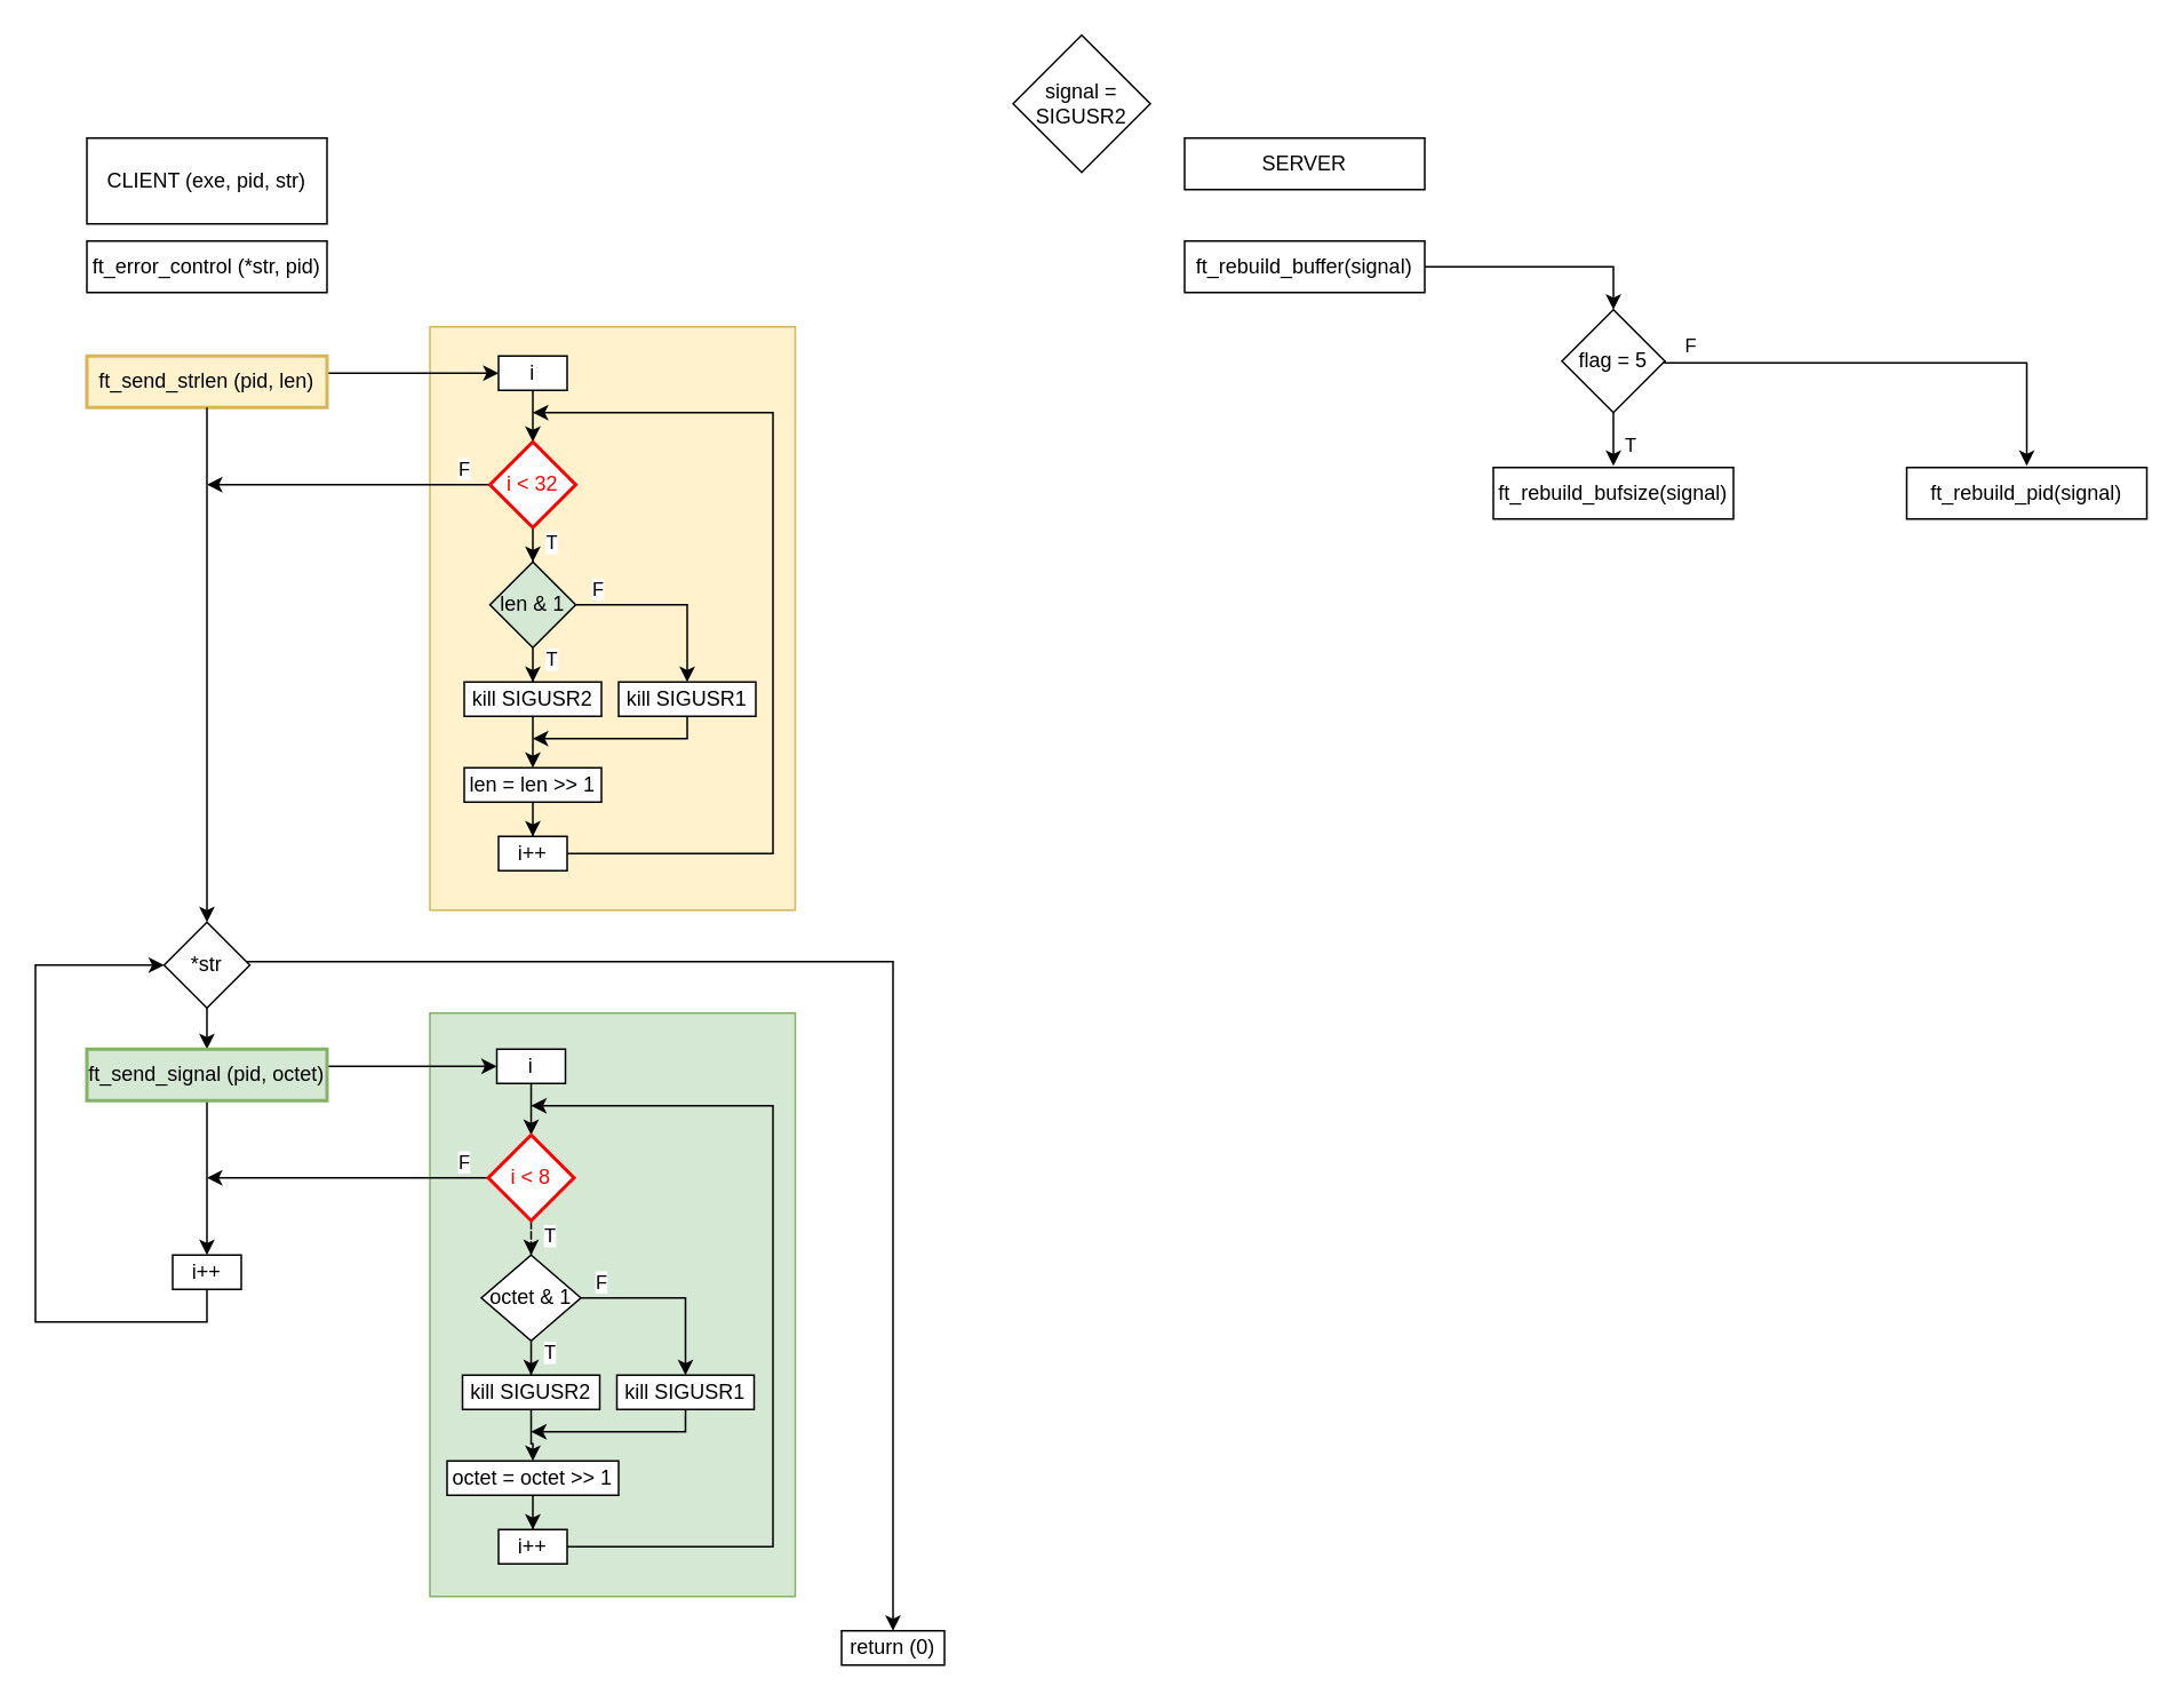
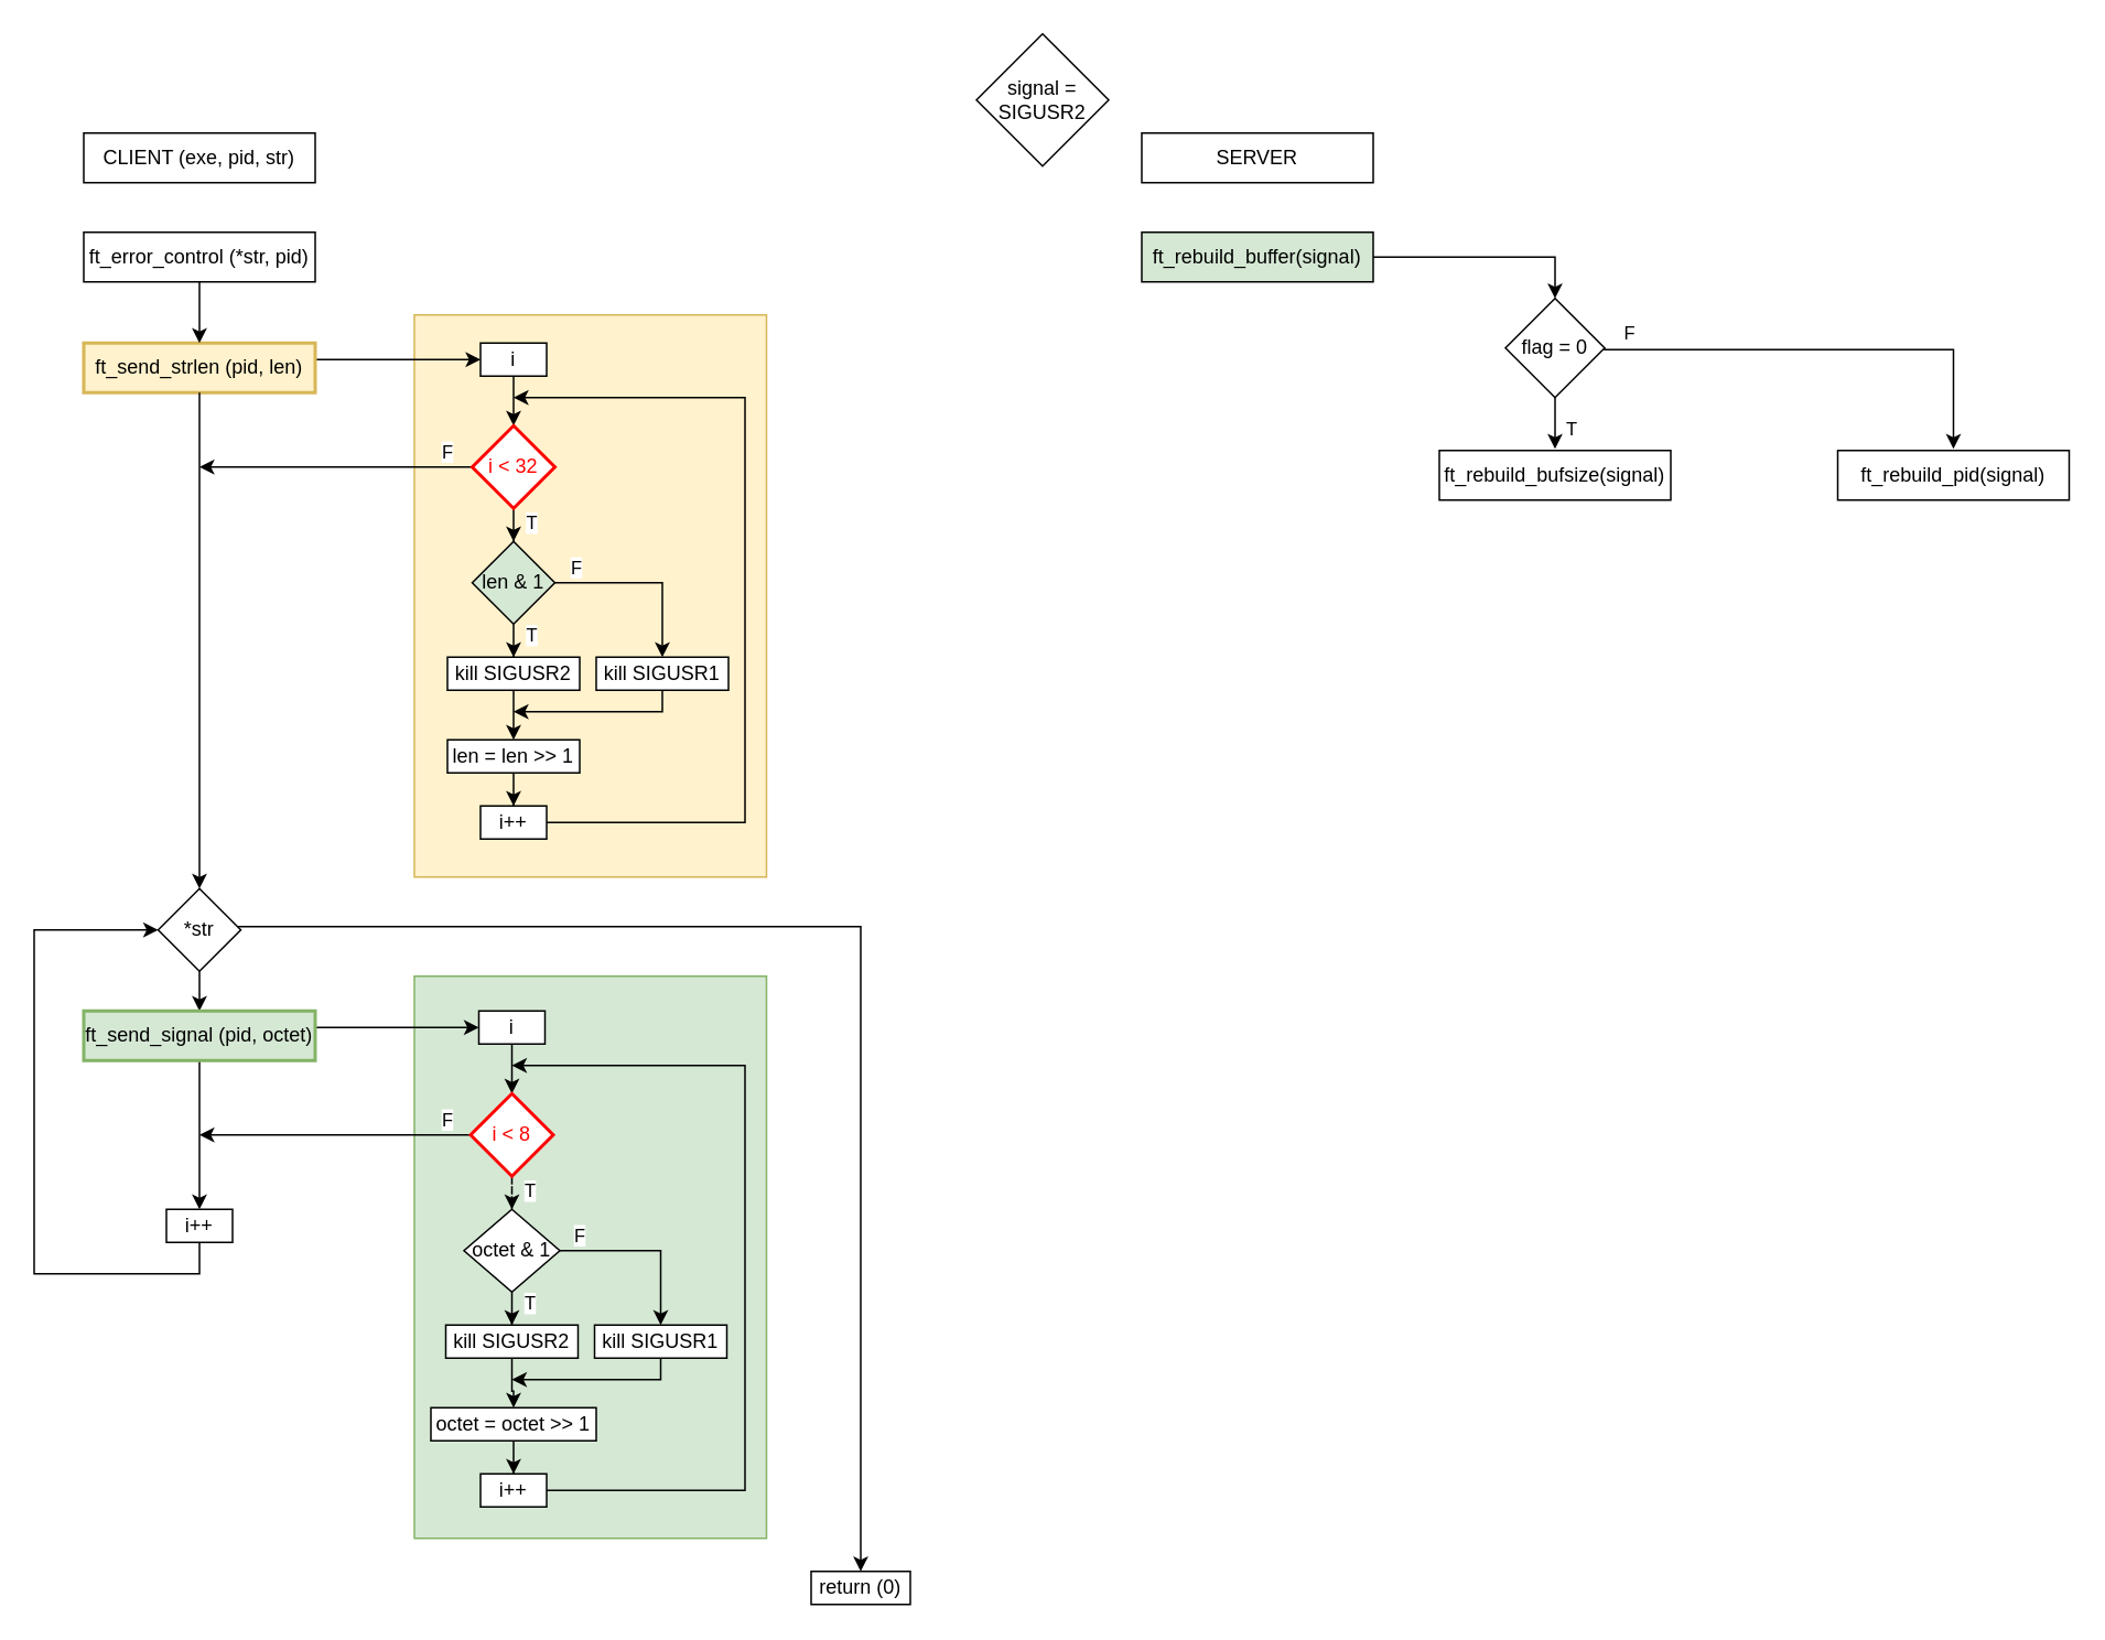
- <mxCell id="60" value="CLIENT (exe, pid, str)" style="rounded=0;whiteSpace=wrap;html=1;" vertex="1" parent="1"><mxGeometry x="50" y="80" width="140" height="50" as="geometry" /></mxCell>
+ <mxCell id="60" value="CLIENT (exe, pid, str)" style="rounded=0;whiteSpace=wrap;html=1;" vertex="1" parent="1"><mxGeometry x="50" y="80" width="140" height="30" as="geometry" /></mxCell>
- <mxCell id="63" value="&lt;div&gt;ft_rebuild_buffer(signal)&lt;/div&gt;" style="rounded=0;whiteSpace=wrap;html=1;" vertex="1" parent="1"><mxGeometry x="690" y="140" width="140" height="30" as="geometry" /></mxCell>
+ <mxCell id="63" value="&lt;div&gt;ft_rebuild_buffer(signal)&lt;/div&gt;" style="rounded=0;whiteSpace=wrap;html=1;fillColor=#d5e8d4;" vertex="1" parent="1"><mxGeometry x="690" y="140" width="140" height="30" as="geometry" /></mxCell>
+ <mxCell id="7" style="edgeStyle=orthogonalEdgeStyle;rounded=0;orthogonalLoop=1;jettySize=auto;html=1;entryX=0.5;entryY=0;entryDx=0;entryDy=0;" edge="1" parent="1" source="8" target="6"><mxGeometry relative="1" as="geometry"><Array as="points"><mxPoint x="120" y="200" /><mxPoint x="120" y="200" /></Array></mxGeometry></mxCell>
- <mxCell id="67" value="flag = 5" style="rhombus;whiteSpace=wrap;html=1;aspect=fixed;" vertex="1" parent="1"><mxGeometry x="910" y="180" width="60" height="60" as="geometry" /></mxCell>
+ <mxCell id="67" value="flag = 0" style="rhombus;whiteSpace=wrap;html=1;aspect=fixed;" vertex="1" parent="1"><mxGeometry x="910" y="180" width="60" height="60" as="geometry" /></mxCell>
